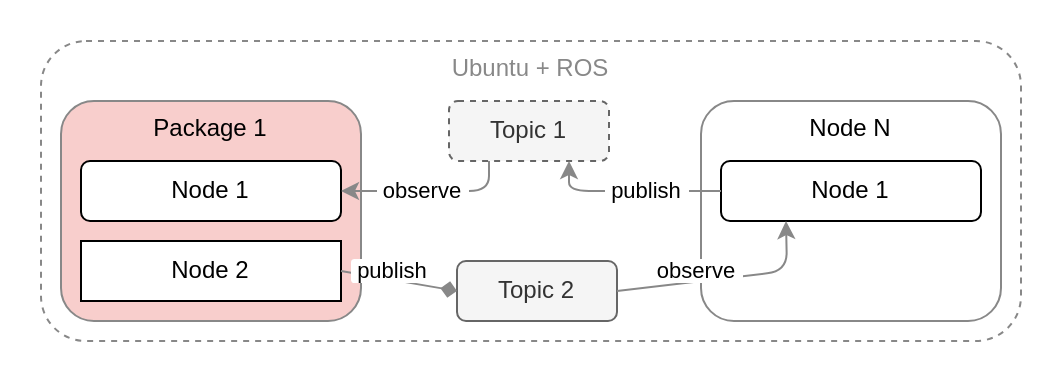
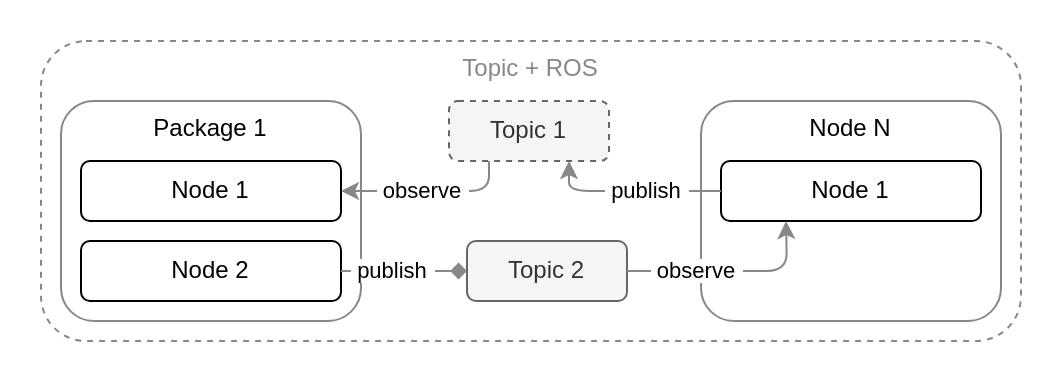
- <mxCell id="2" value="Ubuntu + ROS" style="rounded=1;whiteSpace=wrap;html=1;verticalAlign=top;fontColor=#888888;fillColor=none;strokeColor=#888888;dashed=1;" vertex="1" parent="1"><mxGeometry x="20" y="20" width="490" height="150" as="geometry" /></mxCell>
+ <mxCell id="2" value="Topic + ROS" style="rounded=1;whiteSpace=wrap;html=1;verticalAlign=top;fontColor=#888888;fillColor=none;strokeColor=#888888;dashed=1;" vertex="1" parent="1"><mxGeometry x="20" y="20" width="490" height="150" as="geometry" /></mxCell>
- <mxCell id="3" value="Package 1" style="rounded=1;whiteSpace=wrap;html=1;strokeColor=#888;fontColor=#000000;verticalAlign=top;fillColor=#f8cecc;" vertex="1" parent="1"><mxGeometry x="30" y="50" width="150" height="110" as="geometry" /></mxCell>
+ <mxCell id="3" value="Package 1" style="rounded=1;whiteSpace=wrap;html=1;strokeColor=#888;fontColor=#000000;verticalAlign=top;" vertex="1" parent="1"><mxGeometry x="30" y="50" width="150" height="110" as="geometry" /></mxCell>
- <mxCell id="6" value="Node 2" style="whiteSpace=wrap;html=1;spacing=2;rounded=0;" vertex="1" parent="1"><mxGeometry x="40" y="120" width="130" height="30" as="geometry" /></mxCell>
+ <mxCell id="6" value="Node 2" style="rounded=1;whiteSpace=wrap;html=1;spacing=2;" vertex="1" parent="1"><mxGeometry x="40" y="120" width="130" height="30" as="geometry" /></mxCell>
- <mxCell id="9" value="Topic 2" style="rounded=1;whiteSpace=wrap;html=1;spacing=2;fillColor=#f5f5f5;fontColor=#333333;strokeColor=#666666;" vertex="1" parent="1"><mxGeometry x="228" y="130" width="80" height="30" as="geometry" /></mxCell>
+ <mxCell id="9" value="Topic 2" style="rounded=1;whiteSpace=wrap;html=1;spacing=2;fillColor=#f5f5f5;fontColor=#333333;strokeColor=#666666;" vertex="1" parent="1"><mxGeometry x="233" y="120" width="80" height="30" as="geometry" /></mxCell>
